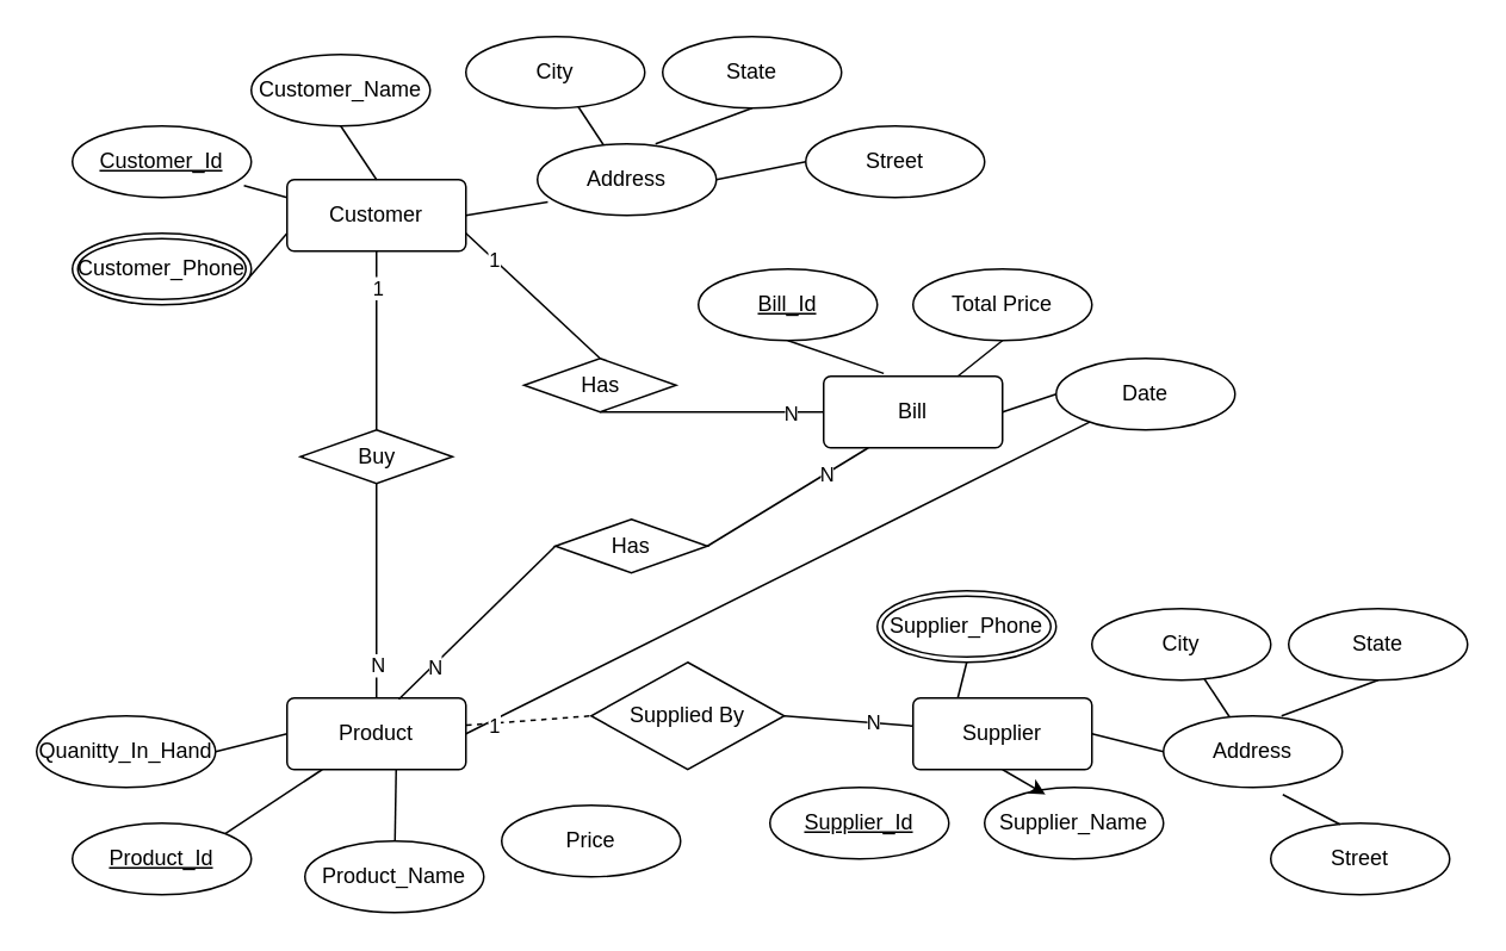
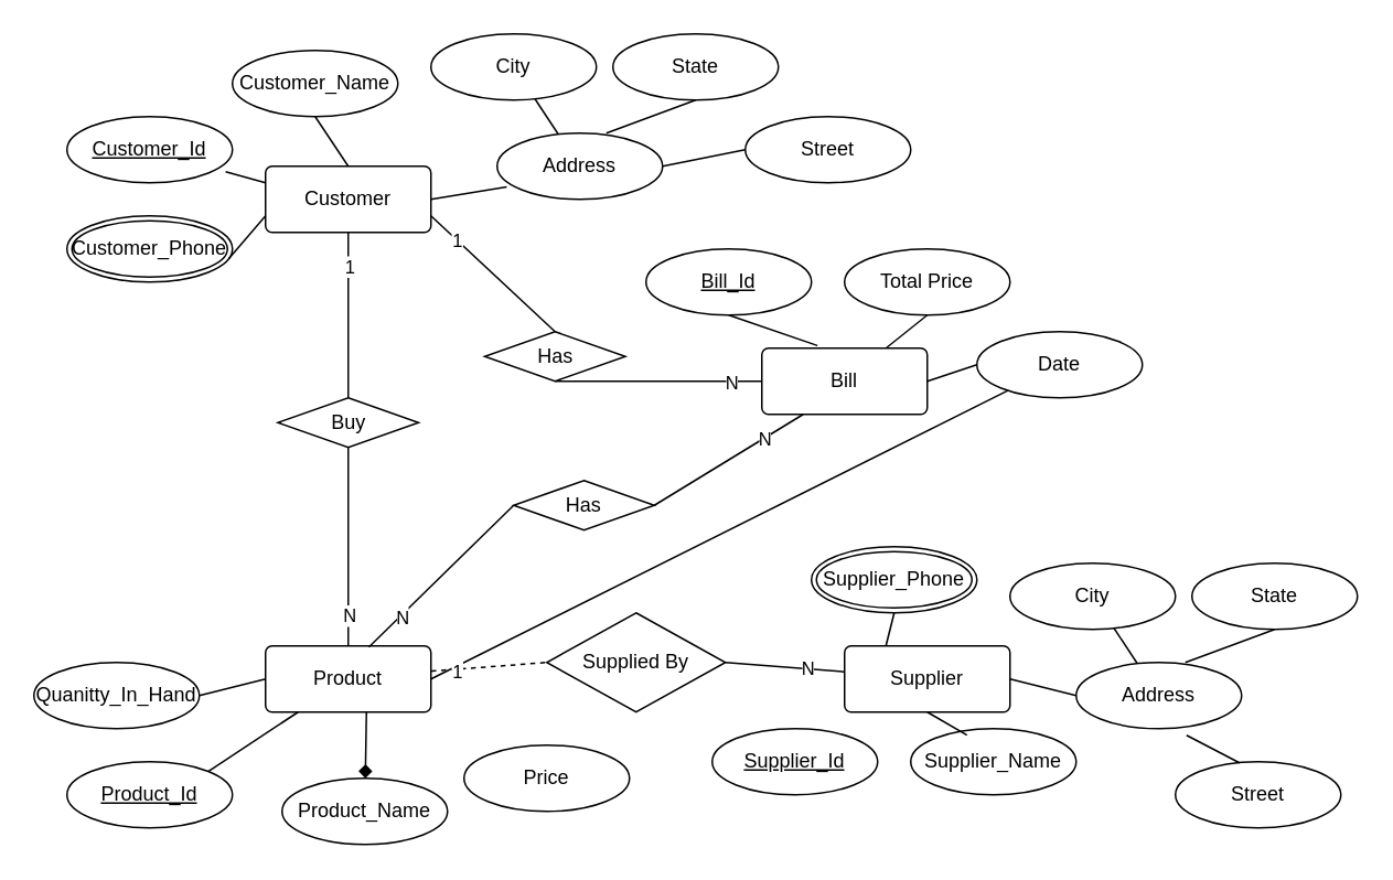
- <mxCell id="25" value="" style="endArrow=classic;html=1;rounded=0;exitX=0.5;exitY=1;exitDx=0;exitDy=0;entryX=0.34;entryY=0.099;entryDx=0;entryDy=0;entryPerimeter=0;" edge="1" parent="14" source="21" target="23"><mxGeometry relative="1" as="geometry"><mxPoint x="-40" y="170" as="sourcePoint" /><mxPoint x="120" y="170" as="targetPoint" /></mxGeometry></mxCell>
+ <mxCell id="25" value="" style="endArrow=none;html=1;rounded=0;exitX=0.5;exitY=1;exitDx=0;exitDy=0;entryX=0.34;entryY=0.099;entryDx=0;entryDy=0;entryPerimeter=0;" edge="1" parent="14" source="21" target="23"><mxGeometry relative="1" as="geometry"><mxPoint x="-40" y="170" as="sourcePoint" /><mxPoint x="120" y="170" as="targetPoint" /></mxGeometry></mxCell>
- <mxCell id="9" value="" style="endArrow=none;html=1;rounded=0;exitX=0.61;exitY=0.997;exitDx=0;exitDy=0;exitPerimeter=0;" edge="1" parent="2" source="3" target="5"><mxGeometry relative="1" as="geometry"><mxPoint x="130" y="120" as="sourcePoint" /><mxPoint x="290" y="120" as="targetPoint" /></mxGeometry></mxCell>
+ <mxCell id="9" value="" style="endArrow=diamond;html=1;rounded=0;exitX=0.61;exitY=0.997;exitDx=0;exitDy=0;exitPerimeter=0;" edge="1" parent="2" source="3" target="5"><mxGeometry relative="1" as="geometry"><mxPoint x="130" y="120" as="sourcePoint" /><mxPoint x="290" y="120" as="targetPoint" /></mxGeometry></mxCell>
